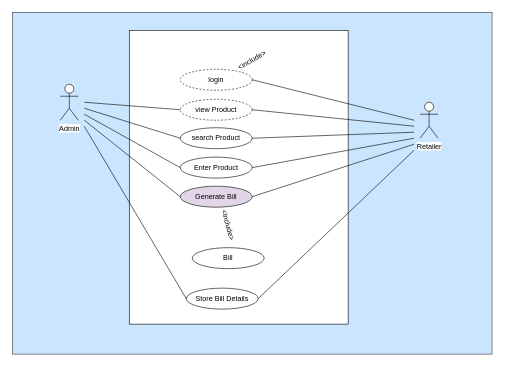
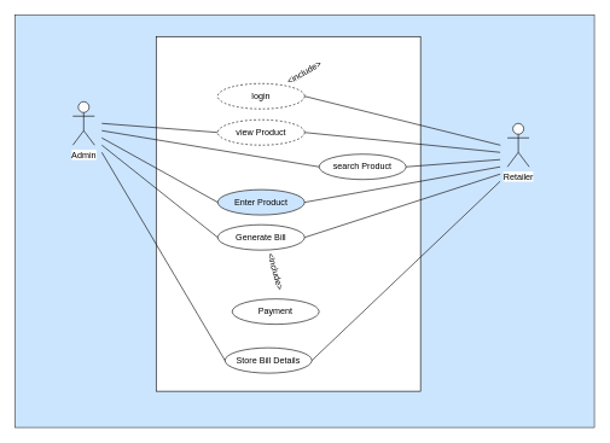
- <mxCell id="10" value="search Product" style="ellipse;whiteSpace=wrap;html=1;" vertex="1" parent="1"><mxGeometry x="300" y="212.5" width="120" height="35" as="geometry" /></mxCell>
+ <mxCell id="10" value="search Product" style="ellipse;whiteSpace=wrap;html=1;" vertex="1" parent="1"><mxGeometry x="440" y="212.5" width="120" height="35" as="geometry" /></mxCell>
- <mxCell id="8" value="Enter Product" style="ellipse;whiteSpace=wrap;html=1;" vertex="1" parent="1"><mxGeometry x="300" y="261.5" width="120" height="35" as="geometry" /></mxCell>
+ <mxCell id="8" value="Enter Product" style="ellipse;whiteSpace=wrap;html=1;fillColor=#cce5ff;" vertex="1" parent="1"><mxGeometry x="300" y="261.5" width="120" height="35" as="geometry" /></mxCell>
- <mxCell id="11" value="Generate Bill" style="ellipse;whiteSpace=wrap;html=1;fillColor=#e1d5e7;" vertex="1" parent="1"><mxGeometry x="300" y="310" width="120" height="35" as="geometry" /></mxCell>
+ <mxCell id="11" value="Generate Bill" style="ellipse;whiteSpace=wrap;html=1;" vertex="1" parent="1"><mxGeometry x="300" y="310" width="120" height="35" as="geometry" /></mxCell>
- <mxCell id="12" value="Bill" style="ellipse;whiteSpace=wrap;html=1;" vertex="1" parent="1"><mxGeometry x="320" y="412.5" width="120" height="35" as="geometry" /></mxCell>
+ <mxCell id="12" value="Payment" style="ellipse;whiteSpace=wrap;html=1;" vertex="1" parent="1"><mxGeometry x="320" y="412.5" width="120" height="35" as="geometry" /></mxCell>
